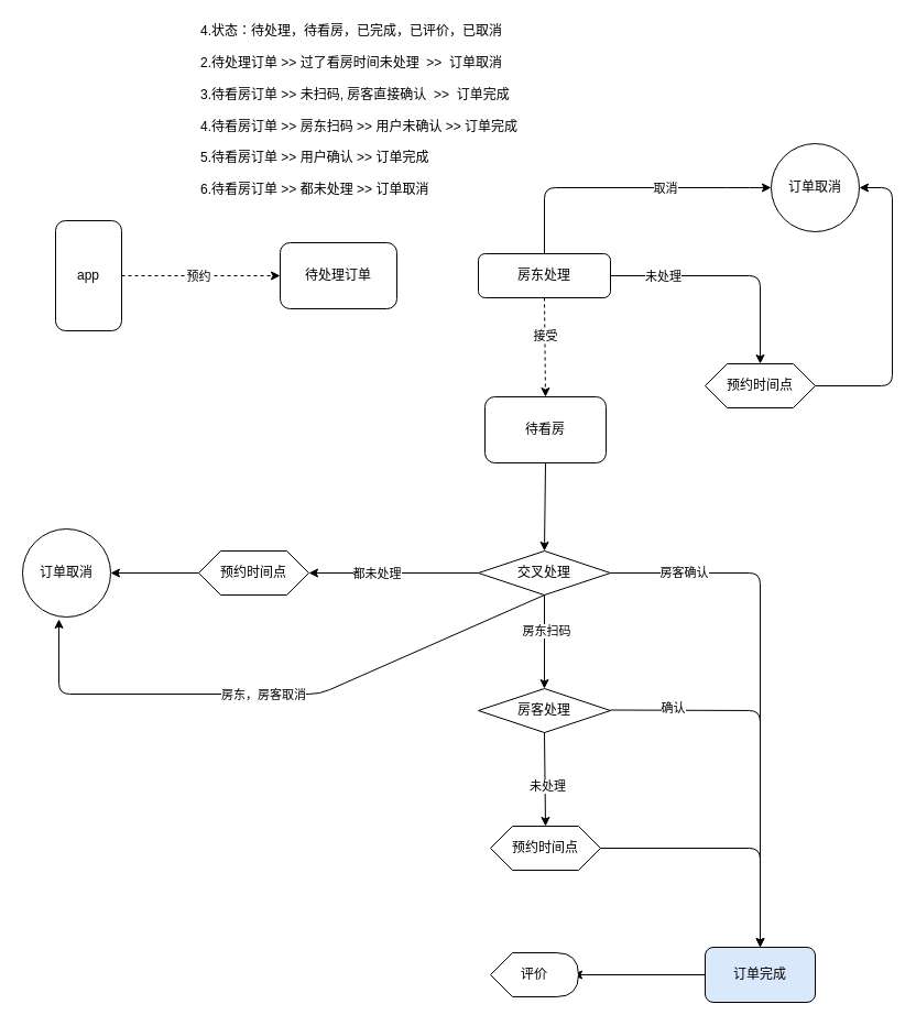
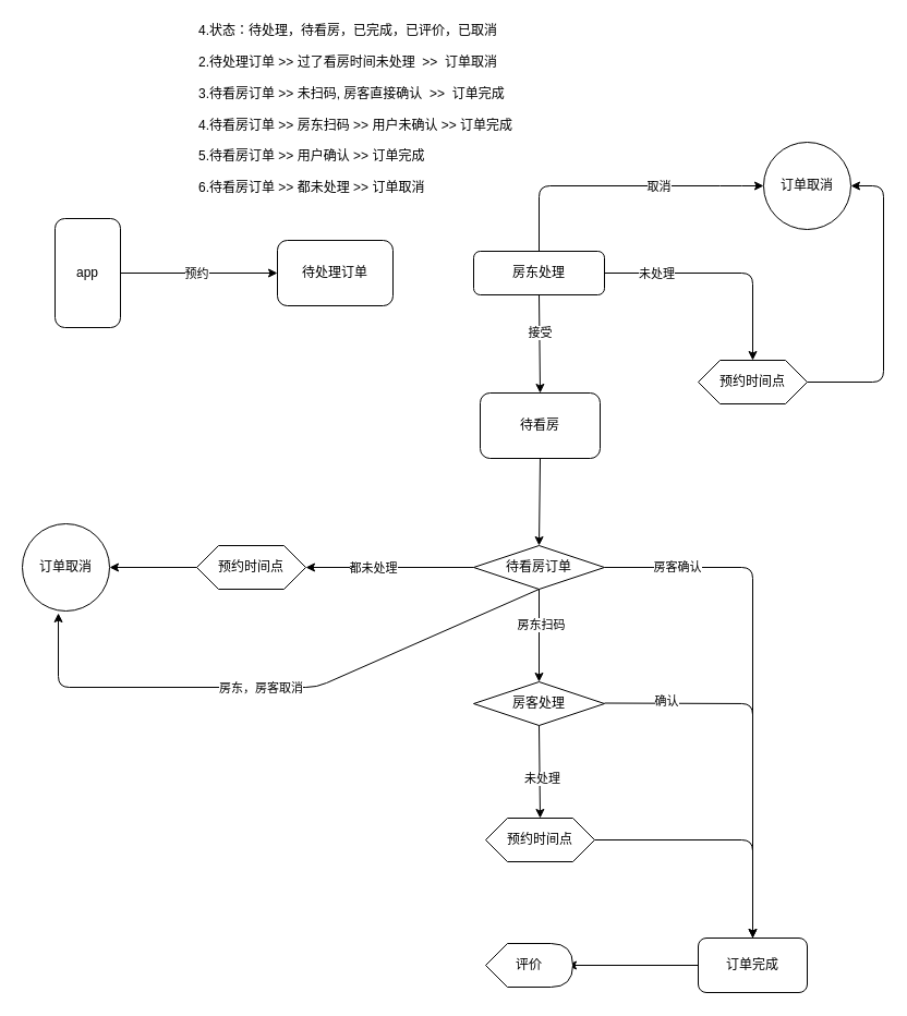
- <mxCell id="3" value="" style="endArrow=classic;html=1;exitX=1;exitY=0.5;exitDx=0;exitDy=0;entryX=0;entryY=0.5;entryDx=0;entryDy=0;dashed=1;" edge="1" parent="1" source="32" target="2"><mxGeometry width="50" height="50" relative="1" as="geometry"><mxPoint x="130" y="245" as="sourcePoint" /><mxPoint x="334" y="560" as="targetPoint" /></mxGeometry></mxCell>
+ <mxCell id="3" value="" style="endArrow=classic;html=1;exitX=1;exitY=0.5;exitDx=0;exitDy=0;entryX=0;entryY=0.5;entryDx=0;entryDy=0;" edge="1" parent="1" source="32" target="2"><mxGeometry width="50" height="50" relative="1" as="geometry"><mxPoint x="130" y="245" as="sourcePoint" /><mxPoint x="334" y="560" as="targetPoint" /></mxGeometry></mxCell>
- <mxCell id="6" value="" style="endArrow=classic;html=1;exitX=0.5;exitY=1;exitDx=0;exitDy=0;entryX=0.5;entryY=0;entryDx=0;entryDy=0;dashed=1;" edge="1" parent="1" source="5" target="15"><mxGeometry width="50" height="50" relative="1" as="geometry"><mxPoint x="604" y="600" as="sourcePoint" /><mxPoint x="494" y="370" as="targetPoint" /></mxGeometry></mxCell>
+ <mxCell id="6" value="" style="endArrow=classic;html=1;exitX=0.5;exitY=1;exitDx=0;exitDy=0;entryX=0.5;entryY=0;entryDx=0;entryDy=0;" edge="1" parent="1" source="5" target="15"><mxGeometry width="50" height="50" relative="1" as="geometry"><mxPoint x="604" y="600" as="sourcePoint" /><mxPoint x="494" y="370" as="targetPoint" /></mxGeometry></mxCell>
- <mxCell id="17" value="交叉处理" style="rhombus;whiteSpace=wrap;html=1;" vertex="1" parent="1"><mxGeometry x="434" y="500" width="120" height="40" as="geometry" /></mxCell>
+ <mxCell id="17" value="待看房订单" style="rhombus;whiteSpace=wrap;html=1;" vertex="1" parent="1"><mxGeometry x="434" y="500" width="120" height="40" as="geometry" /></mxCell>
- <mxCell id="31" value="订单完成" style="rounded=1;whiteSpace=wrap;html=1;fillColor=#dae8fc;" vertex="1" parent="1"><mxGeometry x="640" y="860" width="100" height="50" as="geometry" /></mxCell>
+ <mxCell id="31" value="订单完成" style="rounded=1;whiteSpace=wrap;html=1;" vertex="1" parent="1"><mxGeometry x="640" y="860" width="100" height="50" as="geometry" /></mxCell>
